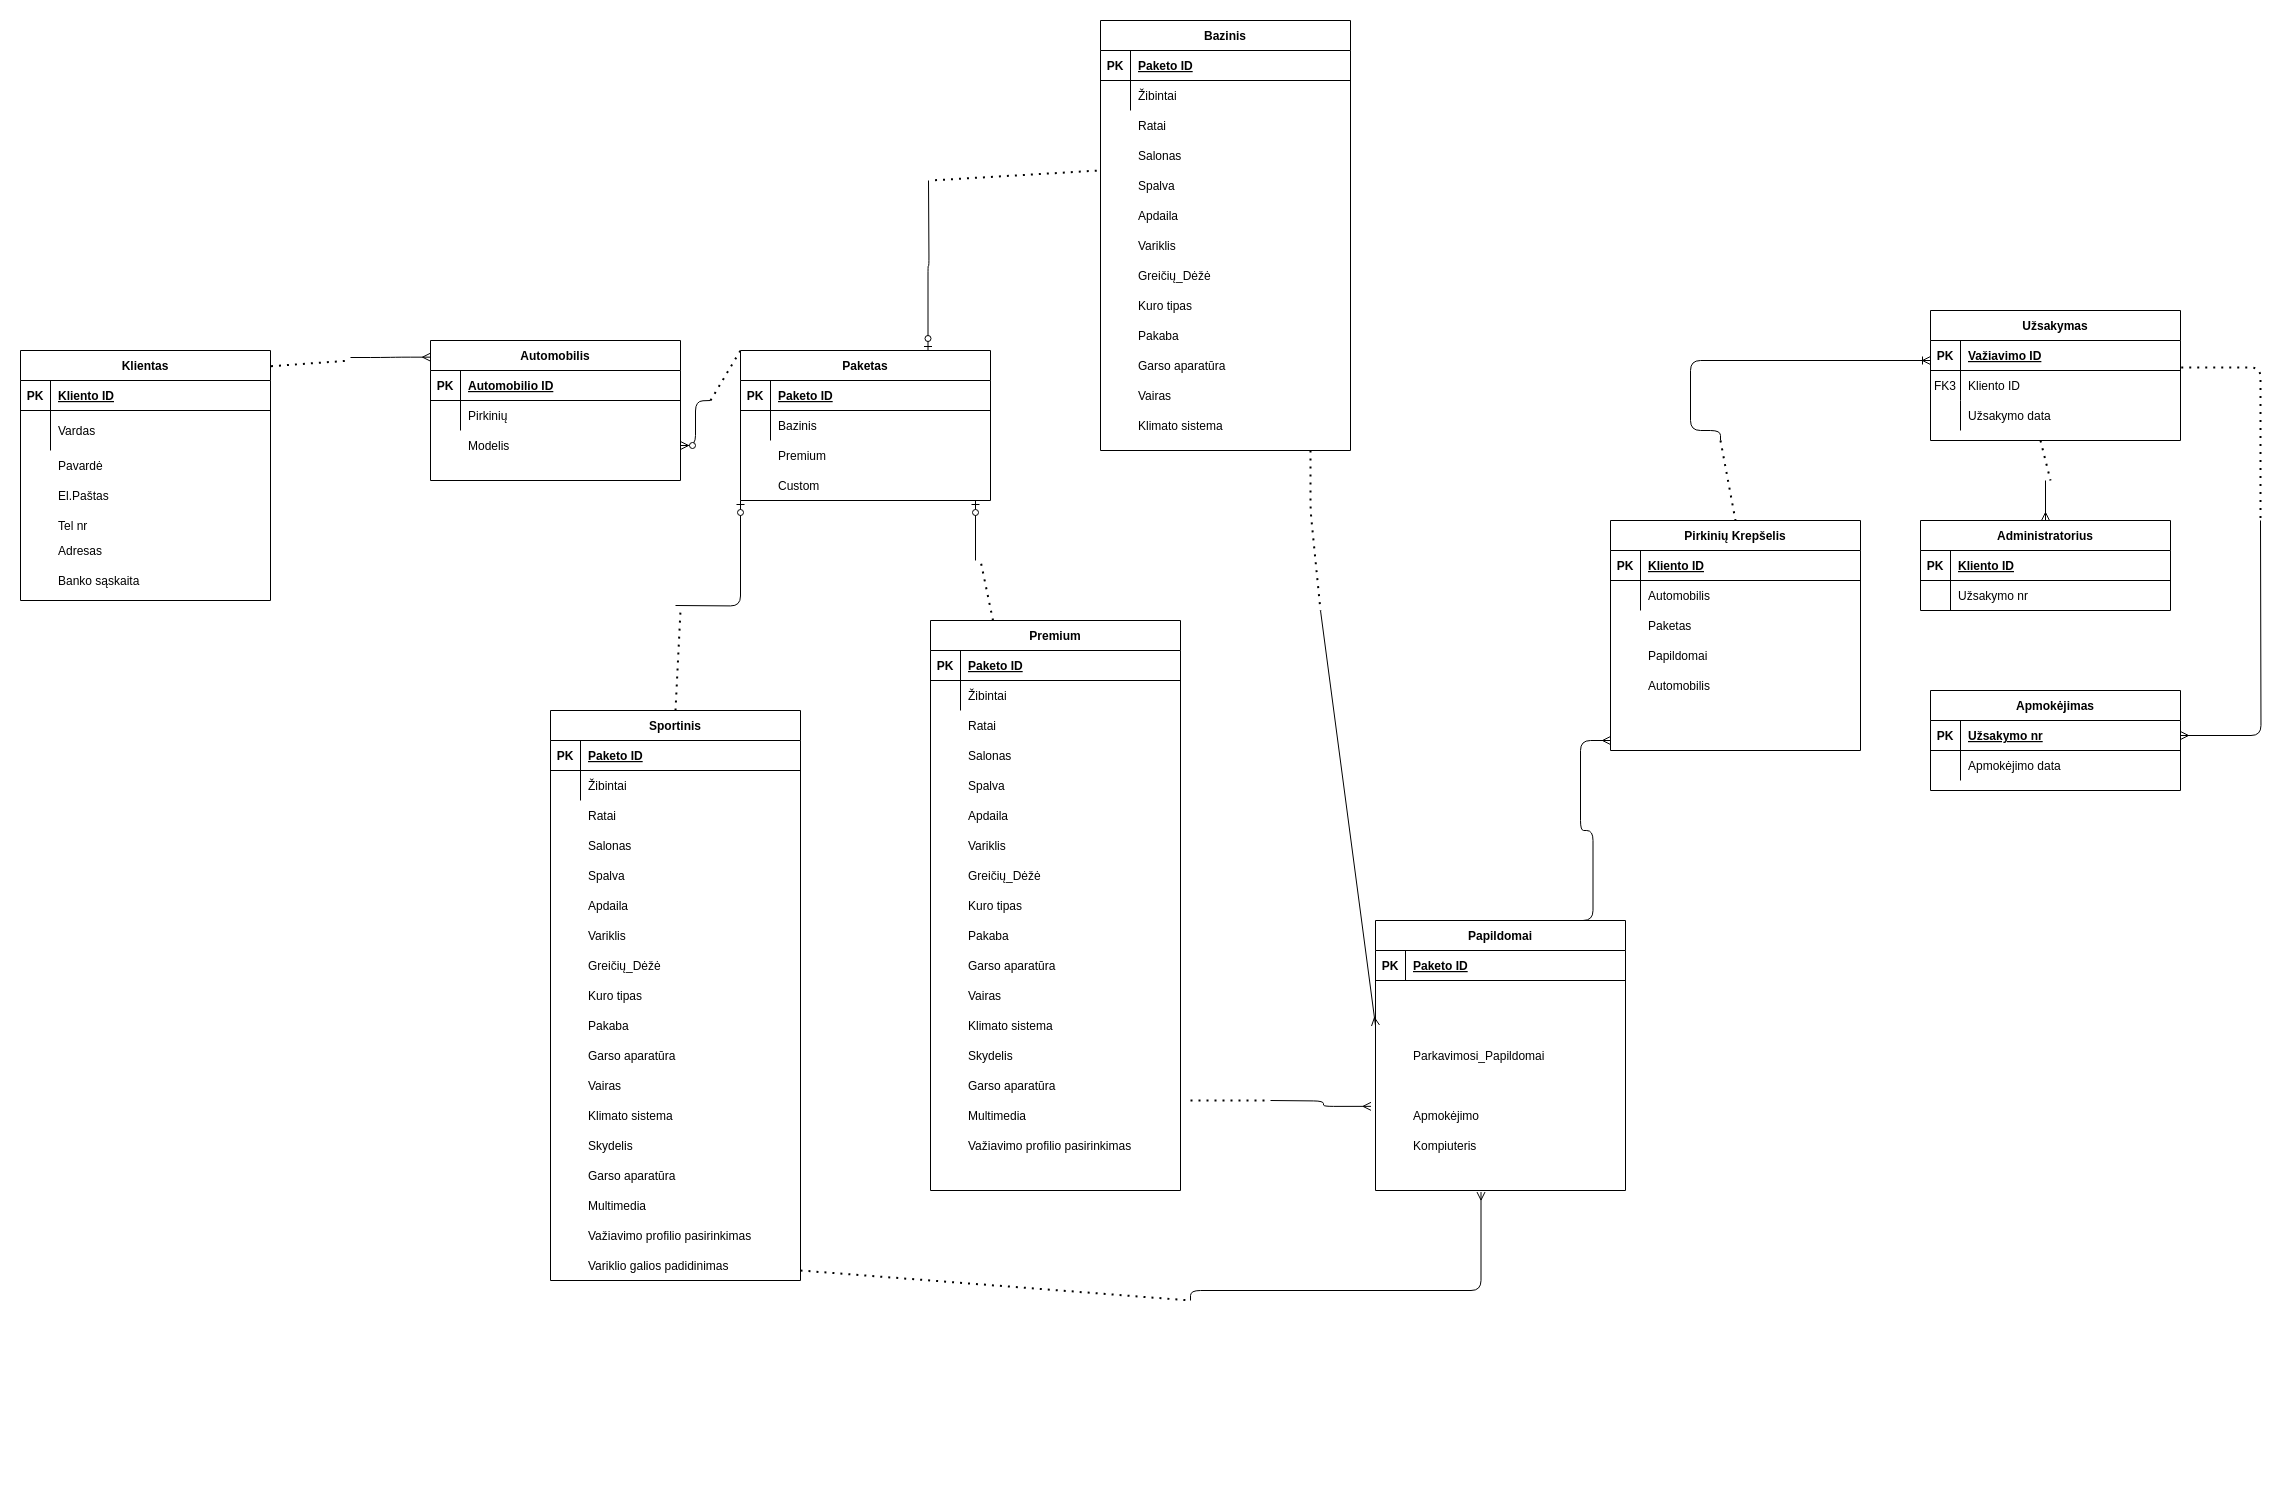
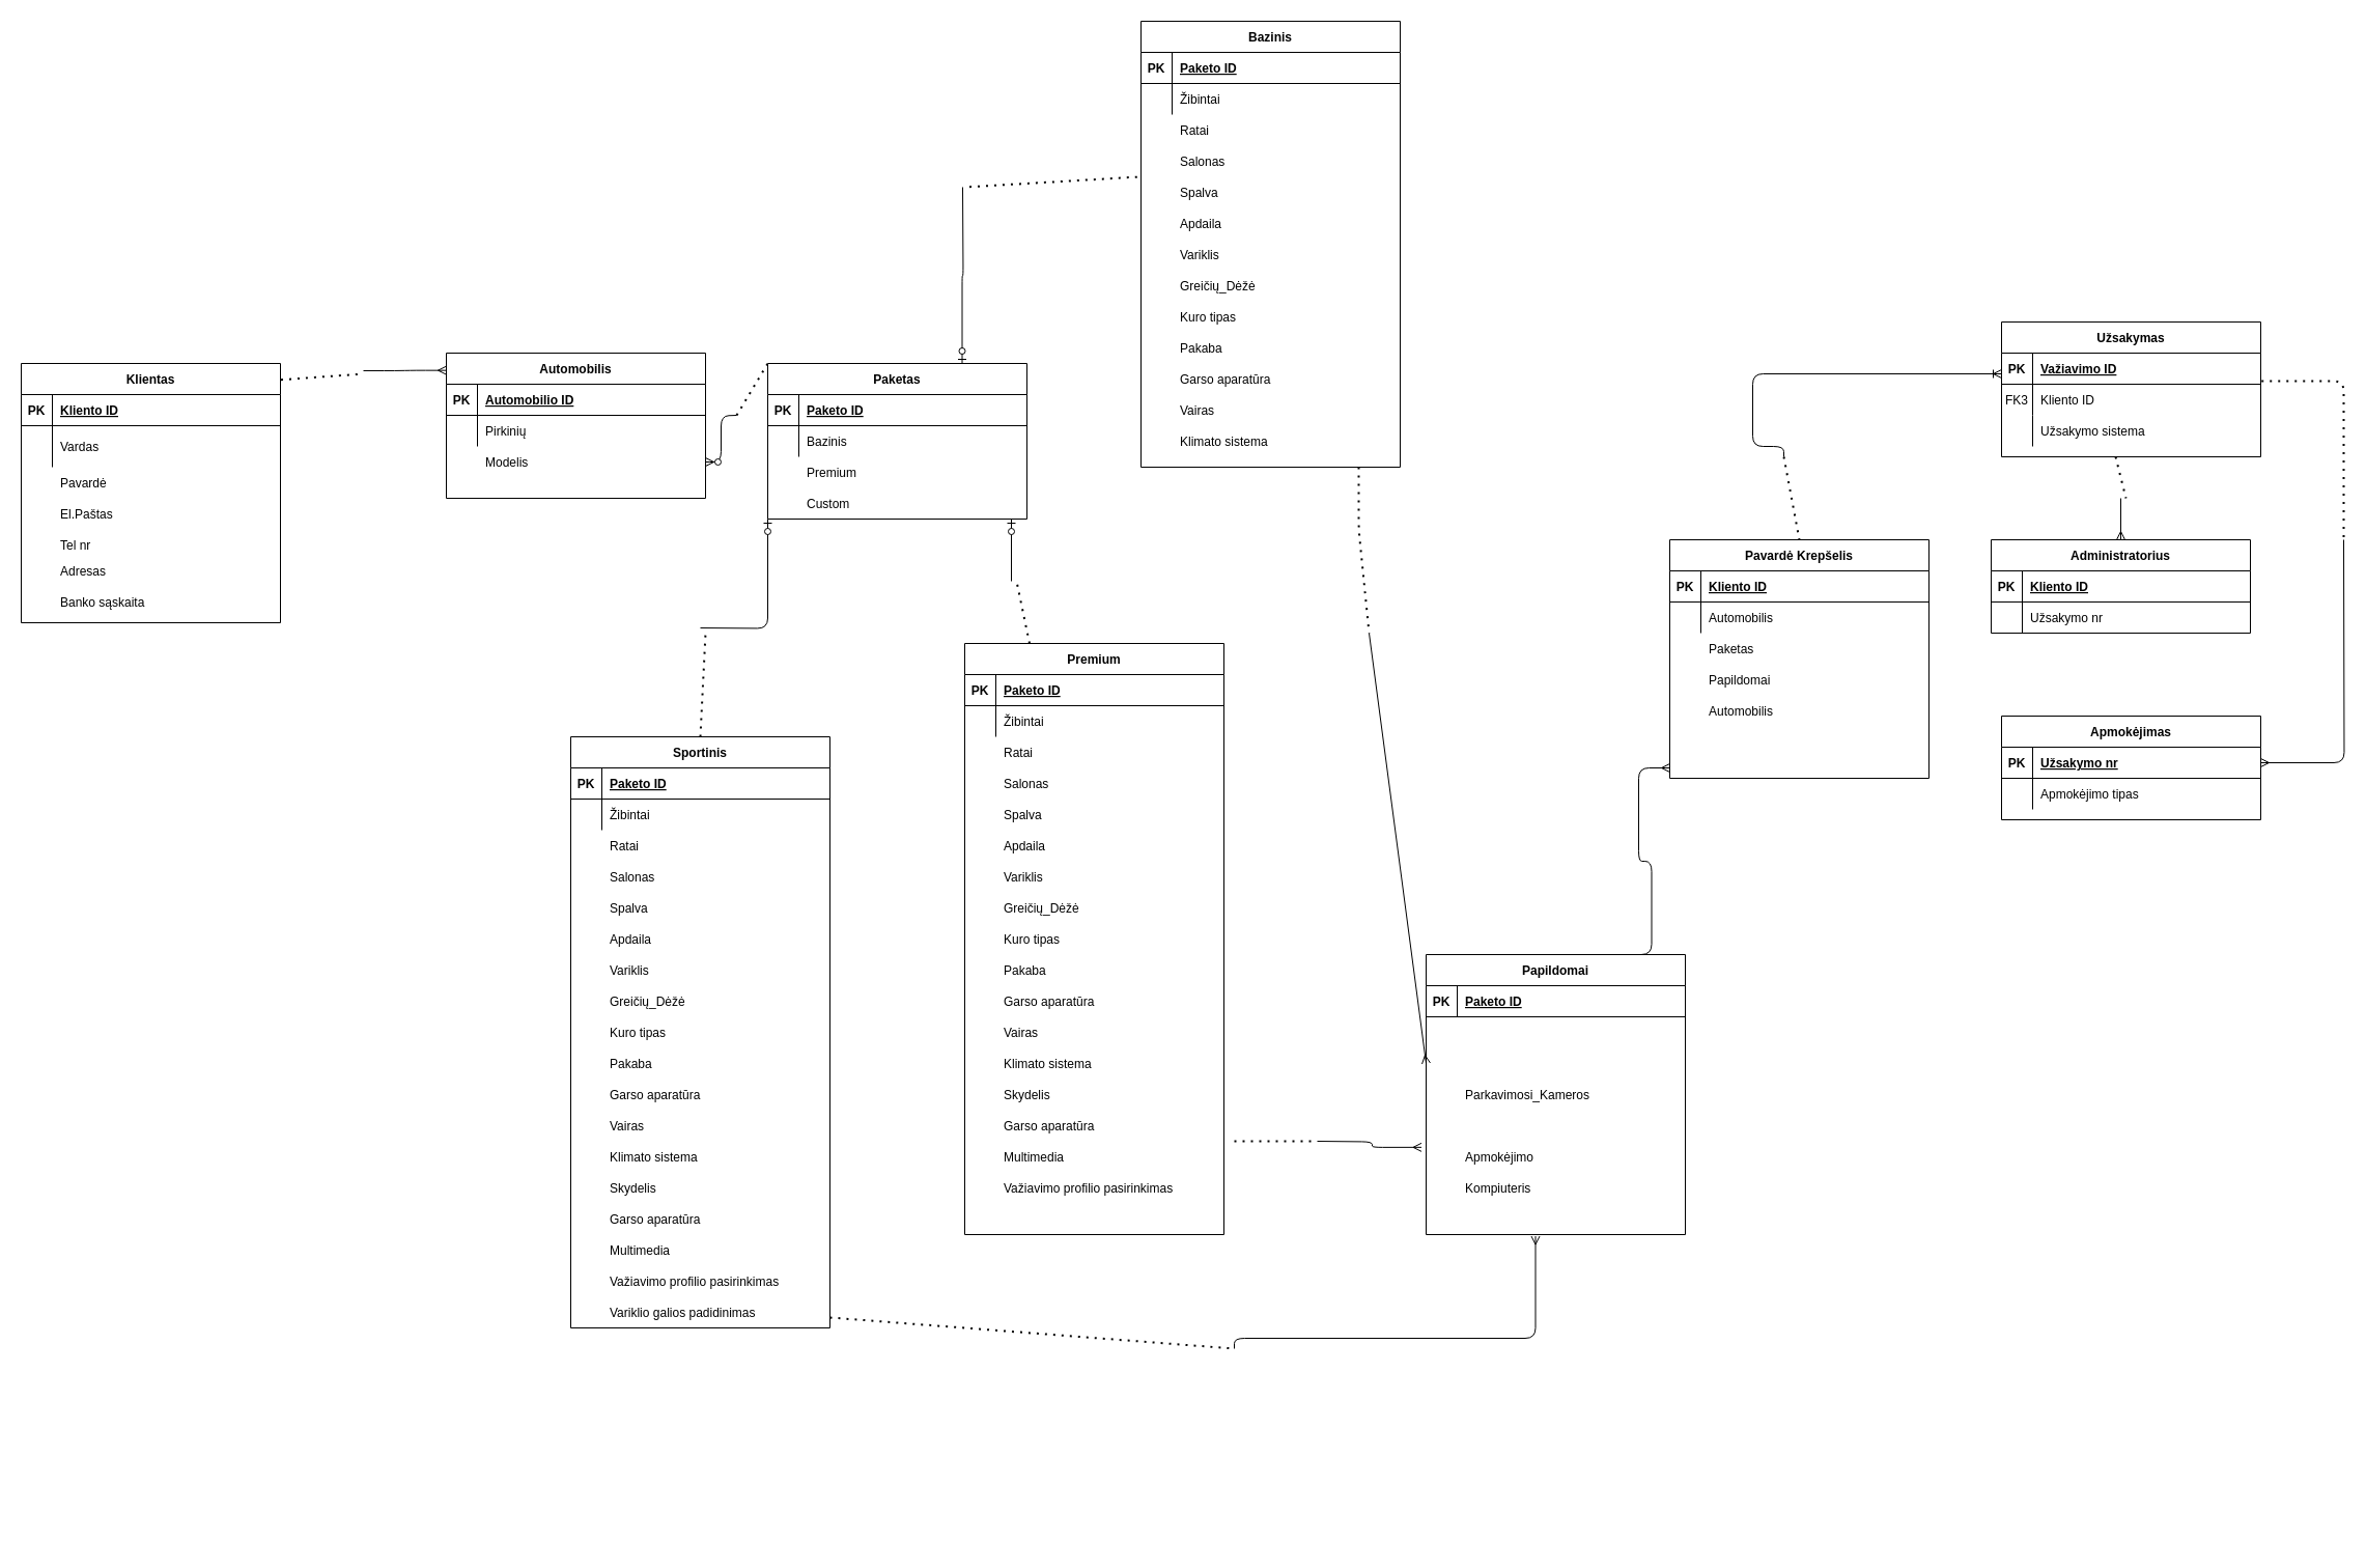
- <mxCell id="207" value="Užsakymo data" style="shape=partialRectangle;overflow=hidden;connectable=0;fillColor=none;top=0;left=0;bottom=0;right=0;align=left;spacingLeft=6;" parent="205" vertex="1"><mxGeometry x="30" width="220" height="30" as="geometry" /></mxCell>
+ <mxCell id="207" value="Užsakymo sistema" style="shape=partialRectangle;overflow=hidden;connectable=0;fillColor=none;top=0;left=0;bottom=0;right=0;align=left;spacingLeft=6;" parent="205" vertex="1"><mxGeometry x="30" width="220" height="30" as="geometry" /></mxCell>
- <mxCell id="191" value="Pirkinių Krepšelis" style="shape=table;startSize=30;container=1;collapsible=1;childLayout=tableLayout;fixedRows=1;rowLines=0;fontStyle=1;align=center;resizeLast=1;" vertex="1" parent="187"><mxGeometry width="250" height="230" as="geometry" /></mxCell>
+ <mxCell id="191" value="Pavardė Krepšelis" style="shape=table;startSize=30;container=1;collapsible=1;childLayout=tableLayout;fixedRows=1;rowLines=0;fontStyle=1;align=center;resizeLast=1;" vertex="1" parent="187"><mxGeometry width="250" height="230" as="geometry" /></mxCell>
- <mxCell id="221" value="Apmokėjimo data" style="shape=partialRectangle;overflow=hidden;connectable=0;fillColor=none;top=0;left=0;bottom=0;right=0;align=left;spacingLeft=6;" vertex="1" parent="219"><mxGeometry x="30" width="220" height="30" as="geometry" /></mxCell>
+ <mxCell id="221" value="Apmokėjimo tipas" style="shape=partialRectangle;overflow=hidden;connectable=0;fillColor=none;top=0;left=0;bottom=0;right=0;align=left;spacingLeft=6;" vertex="1" parent="219"><mxGeometry x="30" width="220" height="30" as="geometry" /></mxCell>
- <mxCell id="94" value="Parkavimosi_Papildomai" style="shape=partialRectangle;overflow=hidden;connectable=0;fillColor=none;top=0;left=0;bottom=0;right=0;align=left;spacingLeft=6;" vertex="1" parent="92"><mxGeometry x="30" width="220" height="30" as="geometry" /></mxCell>
+ <mxCell id="94" value="Parkavimosi_Kameros" style="shape=partialRectangle;overflow=hidden;connectable=0;fillColor=none;top=0;left=0;bottom=0;right=0;align=left;spacingLeft=6;" vertex="1" parent="92"><mxGeometry x="30" width="220" height="30" as="geometry" /></mxCell>
